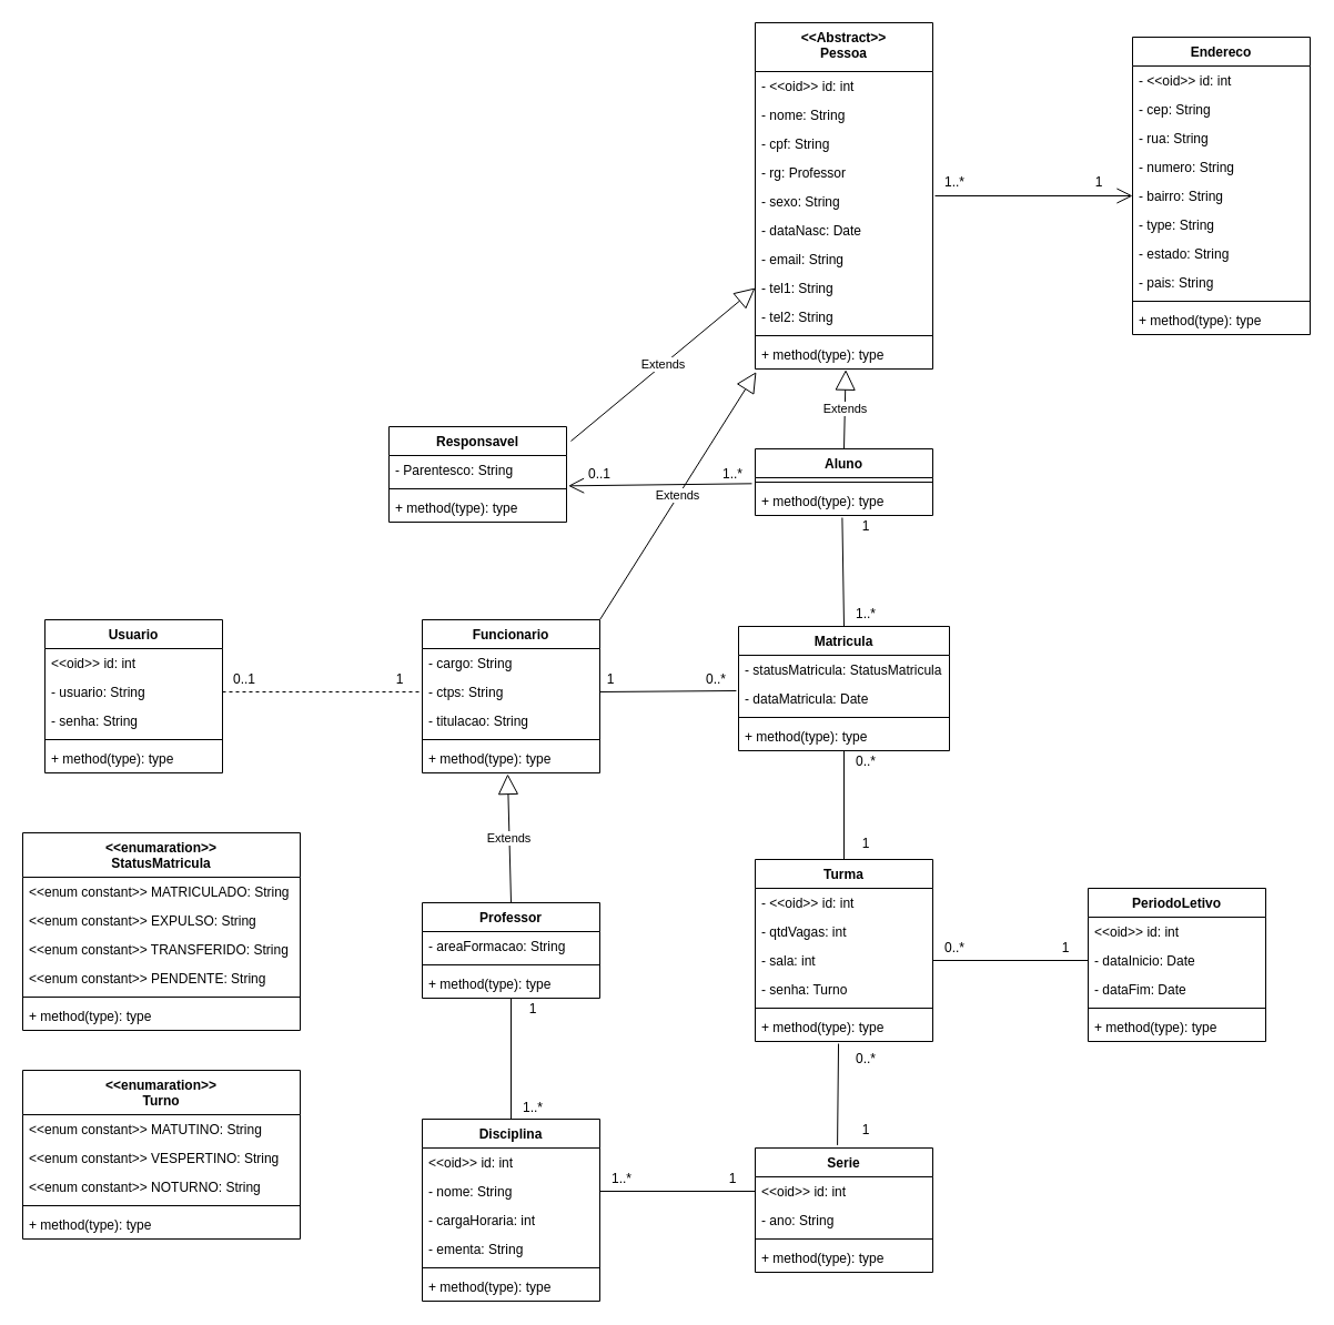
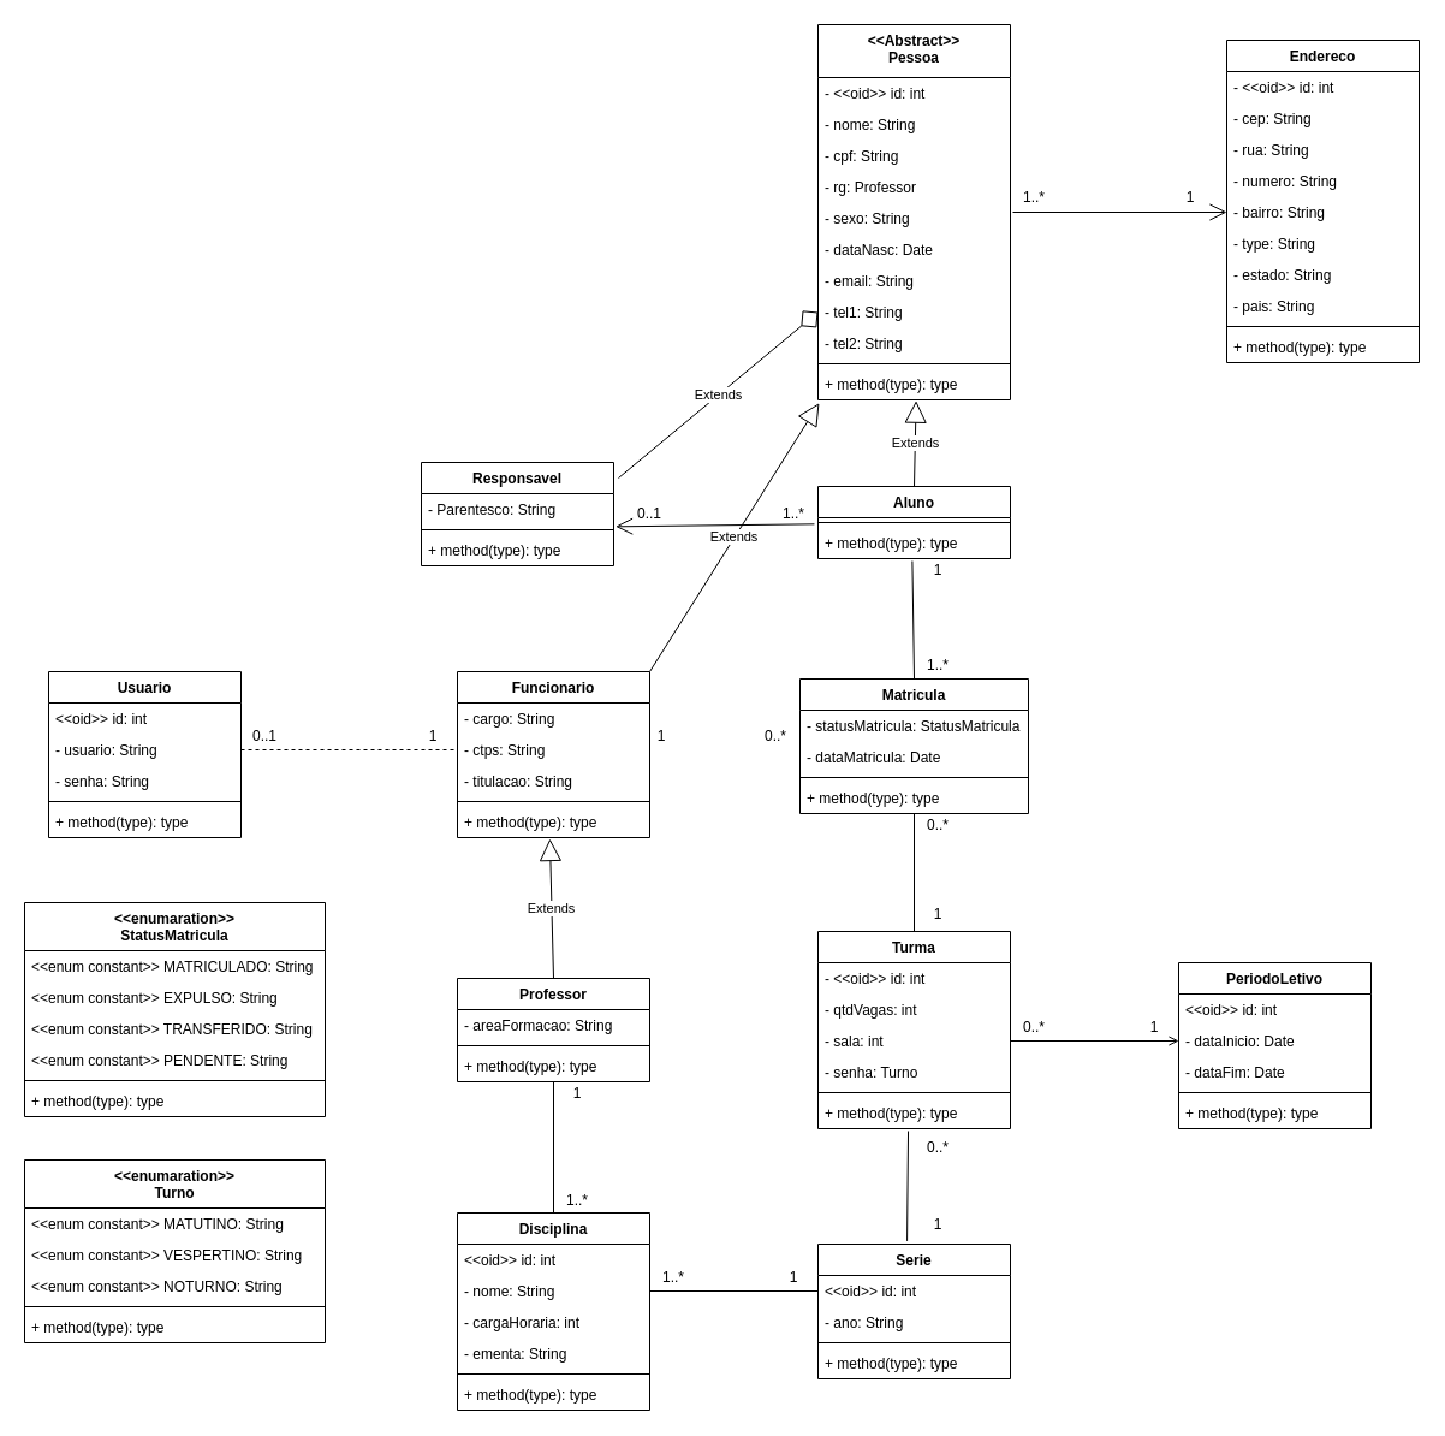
- <mxCell id="17" value="Extends" style="endArrow=block;endSize=16;endFill=0;html=1;exitX=1.025;exitY=0.151;exitDx=0;exitDy=0;exitPerimeter=0;entryX=0;entryY=0.5;entryDx=0;entryDy=0;" parent="1" source="35" target="11" edge="1"><mxGeometry width="160" relative="1" as="geometry"><mxPoint x="710" y="514" as="sourcePoint" /><mxPoint x="870" y="514" as="targetPoint" /></mxGeometry></mxCell>
+ <mxCell id="17" value="Extends" style="endArrow=diamond;endSize=16;endFill=0;html=1;exitX=1.025;exitY=0.151;exitDx=0;exitDy=0;exitPerimeter=0;entryX=0;entryY=0.5;entryDx=0;entryDy=0;" parent="1" source="35" target="11" edge="1"><mxGeometry width="160" relative="1" as="geometry"><mxPoint x="710" y="514" as="sourcePoint" /><mxPoint x="870" y="514" as="targetPoint" /></mxGeometry></mxCell>
- <mxCell id="106" value="" style="endArrow=none;html=1;entryX=1;entryY=0.5;entryDx=0;entryDy=0;exitX=-0.011;exitY=0.231;exitDx=0;exitDy=0;exitPerimeter=0;" parent="1" source="31" target="52" edge="1"><mxGeometry width="50" height="50" relative="1" as="geometry"><mxPoint x="430" y="764" as="sourcePoint" /><mxPoint x="480" y="714" as="targetPoint" /></mxGeometry></mxCell>
- <mxCell id="69" value="" style="endArrow=none;html=1;entryX=0;entryY=0.5;entryDx=0;entryDy=0;exitX=1;exitY=0.5;exitDx=0;exitDy=0;" parent="1" source="42" target="72" edge="1"><mxGeometry width="50" height="50" relative="1" as="geometry"><mxPoint x="770" y="904" as="sourcePoint" /><mxPoint x="820" y="854" as="targetPoint" /></mxGeometry></mxCell>
+ <mxCell id="69" value="" style="endArrow=open;html=1;entryX=0;entryY=0.5;entryDx=0;entryDy=0;exitX=1;exitY=0.5;exitDx=0;exitDy=0;" parent="1" source="42" target="72" edge="1"><mxGeometry width="50" height="50" relative="1" as="geometry"><mxPoint x="770" y="904" as="sourcePoint" /><mxPoint x="820" y="854" as="targetPoint" /></mxGeometry></mxCell>
